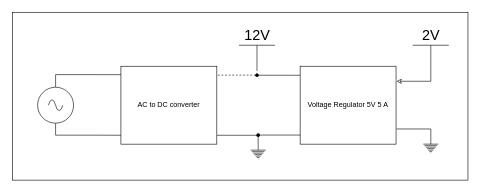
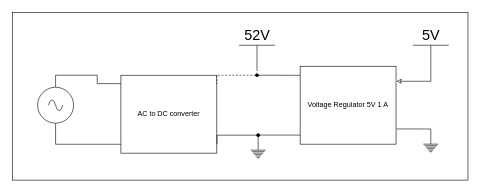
- <mxCell id="8" value="12V" style="verticalLabelPosition=top;verticalAlign=bottom;shape=mxgraph.electrical.signal_sources.vdd;shadow=0;dashed=0;align=center;strokeWidth=1;fontSize=24;html=1;flipV=1;" parent="1" vertex="1"><mxGeometry x="398" y="75" width="60" height="40" as="geometry" /></mxCell>
+ <mxCell id="8" value="52V" style="verticalLabelPosition=top;verticalAlign=bottom;shape=mxgraph.electrical.signal_sources.vdd;shadow=0;dashed=0;align=center;strokeWidth=1;fontSize=24;html=1;flipV=1;" parent="1" vertex="1"><mxGeometry x="398" y="75" width="60" height="40" as="geometry" /></mxCell>
- <mxCell id="18" value="2V" style="verticalLabelPosition=top;verticalAlign=bottom;shape=mxgraph.electrical.signal_sources.vdd;shadow=0;dashed=0;align=center;strokeWidth=1;fontSize=24;html=1;flipV=1;" parent="1" vertex="1"><mxGeometry x="688" y="75" width="60" height="40" as="geometry" /></mxCell>
+ <mxCell id="18" value="5V" style="verticalLabelPosition=top;verticalAlign=bottom;shape=mxgraph.electrical.signal_sources.vdd;shadow=0;dashed=0;align=center;strokeWidth=1;fontSize=24;html=1;flipV=1;" parent="1" vertex="1"><mxGeometry x="688" y="75" width="60" height="40" as="geometry" /></mxCell>
- <mxCell id="6" value="AC to DC converter" style="rounded=0;whiteSpace=wrap;html=1;" parent="1" vertex="1"><mxGeometry x="201" y="110" width="160" height="130" as="geometry" /></mxCell>
+ <mxCell id="6" value="AC to DC converter" style="rounded=0;whiteSpace=wrap;html=1;" parent="1" vertex="1"><mxGeometry x="201" y="125" width="160" height="130" as="geometry" /></mxCell>
- <mxCell id="11" value="Voltage Regulator 5V 5 A" style="rounded=0;whiteSpace=wrap;html=1;" parent="1" vertex="1"><mxGeometry x="500" y="110" width="160" height="130" as="geometry" /></mxCell>
+ <mxCell id="11" value="Voltage Regulator 5V 1 A" style="rounded=0;whiteSpace=wrap;html=1;" parent="1" vertex="1"><mxGeometry x="500" y="110" width="160" height="130" as="geometry" /></mxCell>
